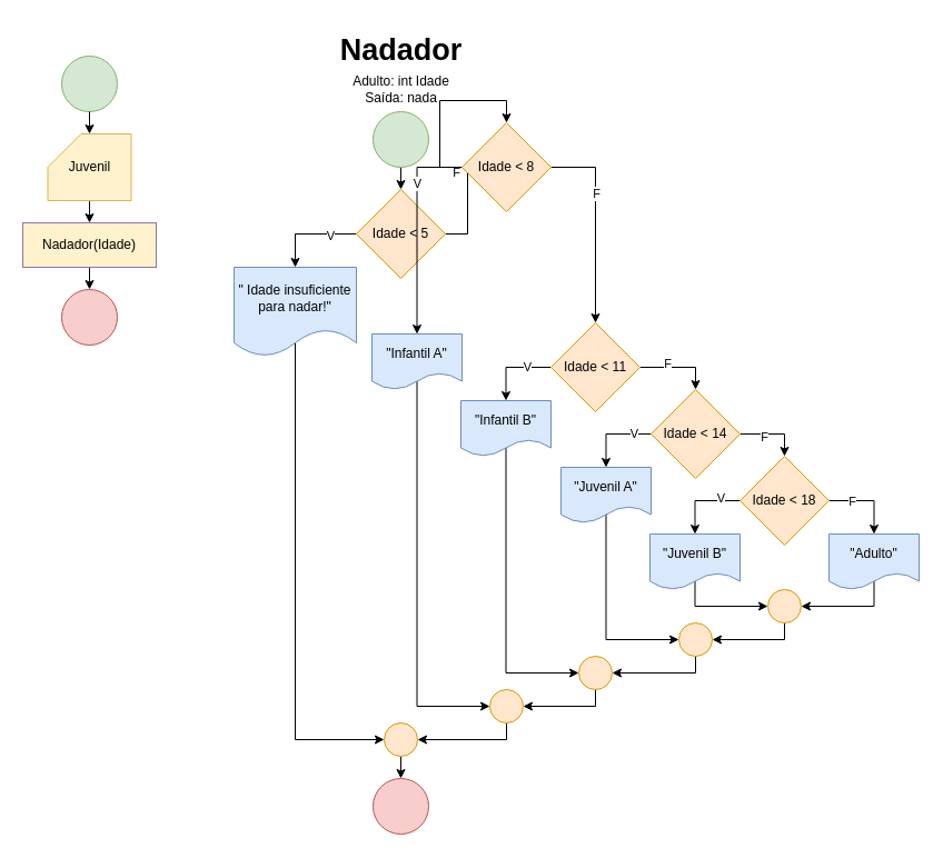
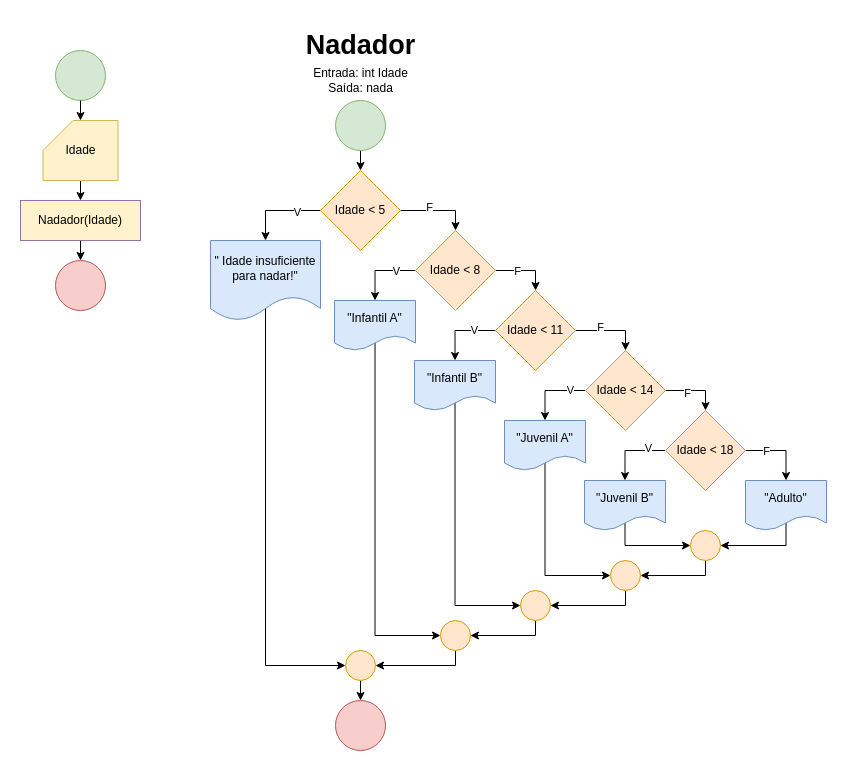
- <mxCell id="10" value="Adulto: int Idade&lt;div&gt;Saída: nada&lt;/div&gt;" style="text;html=1;align=center;verticalAlign=middle;resizable=0;points=[];autosize=1;strokeColor=none;fillColor=none;" vertex="1" parent="1"><mxGeometry x="300" y="60" width="120" height="40" as="geometry" /></mxCell>
+ <mxCell id="10" value="Entrada: int Idade&lt;div&gt;Saída: nada&lt;/div&gt;" style="text;html=1;align=center;verticalAlign=middle;resizable=0;points=[];autosize=1;strokeColor=none;fillColor=none;" vertex="1" parent="1"><mxGeometry x="300" y="60" width="120" height="40" as="geometry" /></mxCell>
- <mxCell id="4" value="Juvenil" style="shape=card;whiteSpace=wrap;html=1;fillColor=#fff2cc;strokeColor=#d6b656;" vertex="1" parent="1"><mxGeometry x="42.5" y="120" width="75" height="60" as="geometry" /></mxCell>
+ <mxCell id="4" value="Idade" style="shape=card;whiteSpace=wrap;html=1;fillColor=#fff2cc;strokeColor=#d6b656;" vertex="1" parent="1"><mxGeometry x="42.5" y="120" width="75" height="60" as="geometry" /></mxCell>
- <mxCell id="24" value="Idade &amp;lt; 8" style="rhombus;whiteSpace=wrap;html=1;fillColor=#ffe6cc;strokeColor=#d79b00;" vertex="1" parent="1"><mxGeometry x="415" y="110" width="80" height="80" as="geometry" /></mxCell>
+ <mxCell id="24" value="Idade &amp;lt; 8" style="rhombus;whiteSpace=wrap;html=1;fillColor=#ffe6cc;strokeColor=#d79b00;" vertex="1" parent="1"><mxGeometry x="415" y="230" width="80" height="80" as="geometry" /></mxCell>
